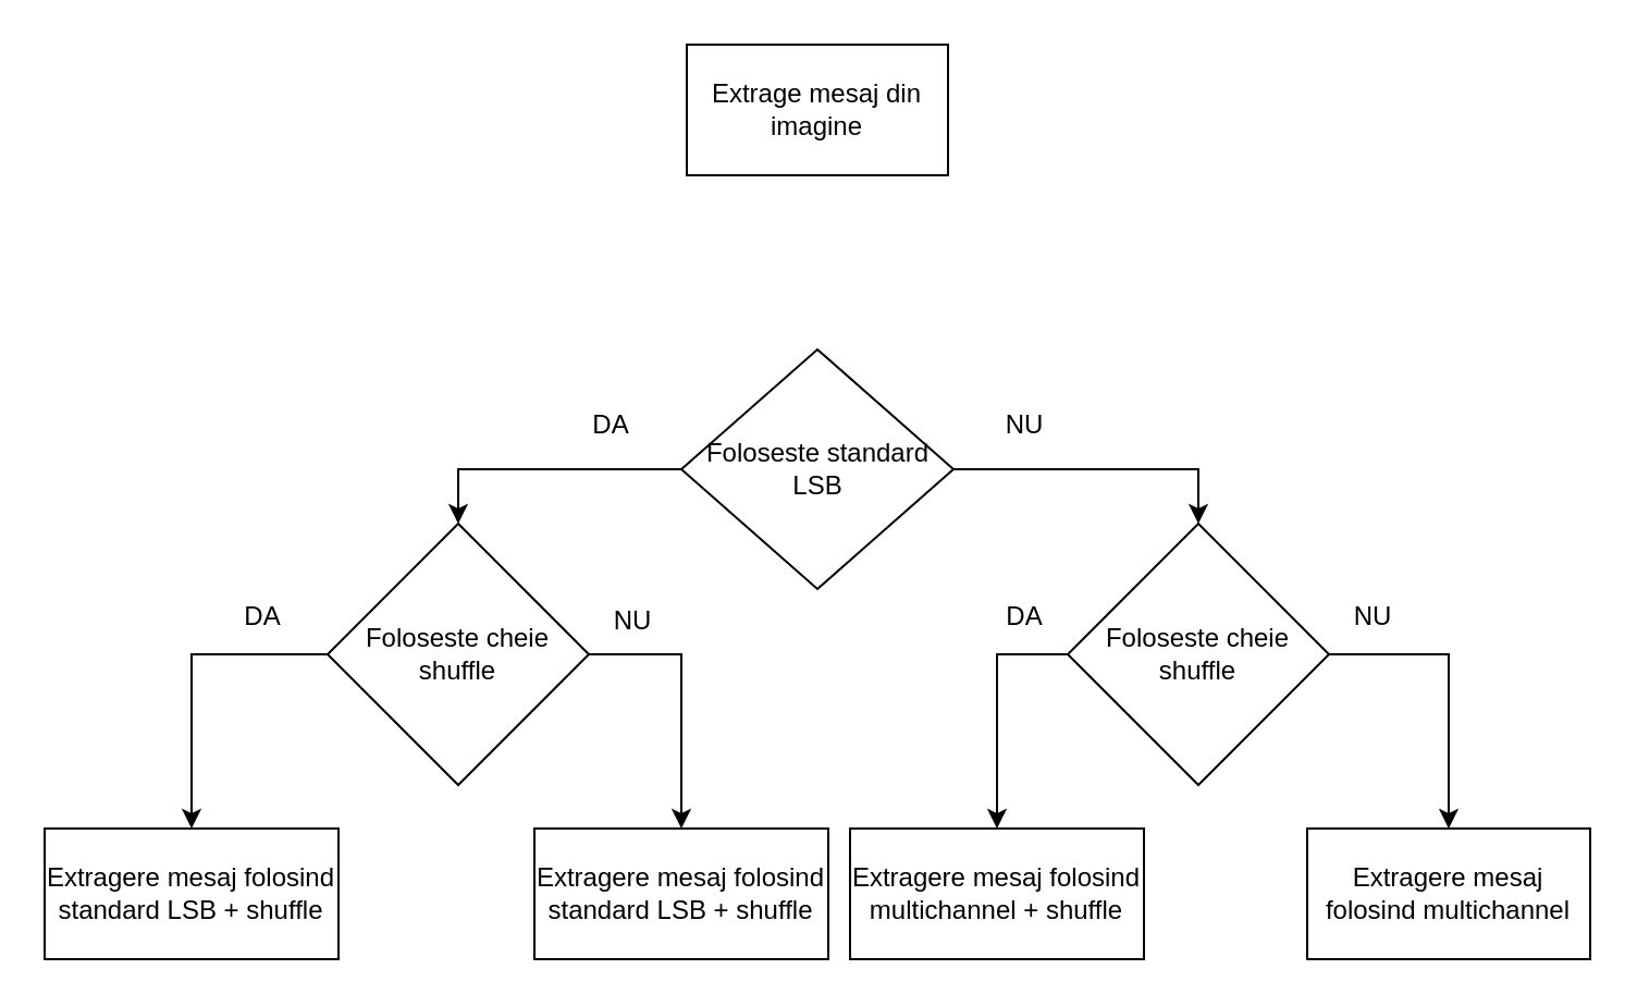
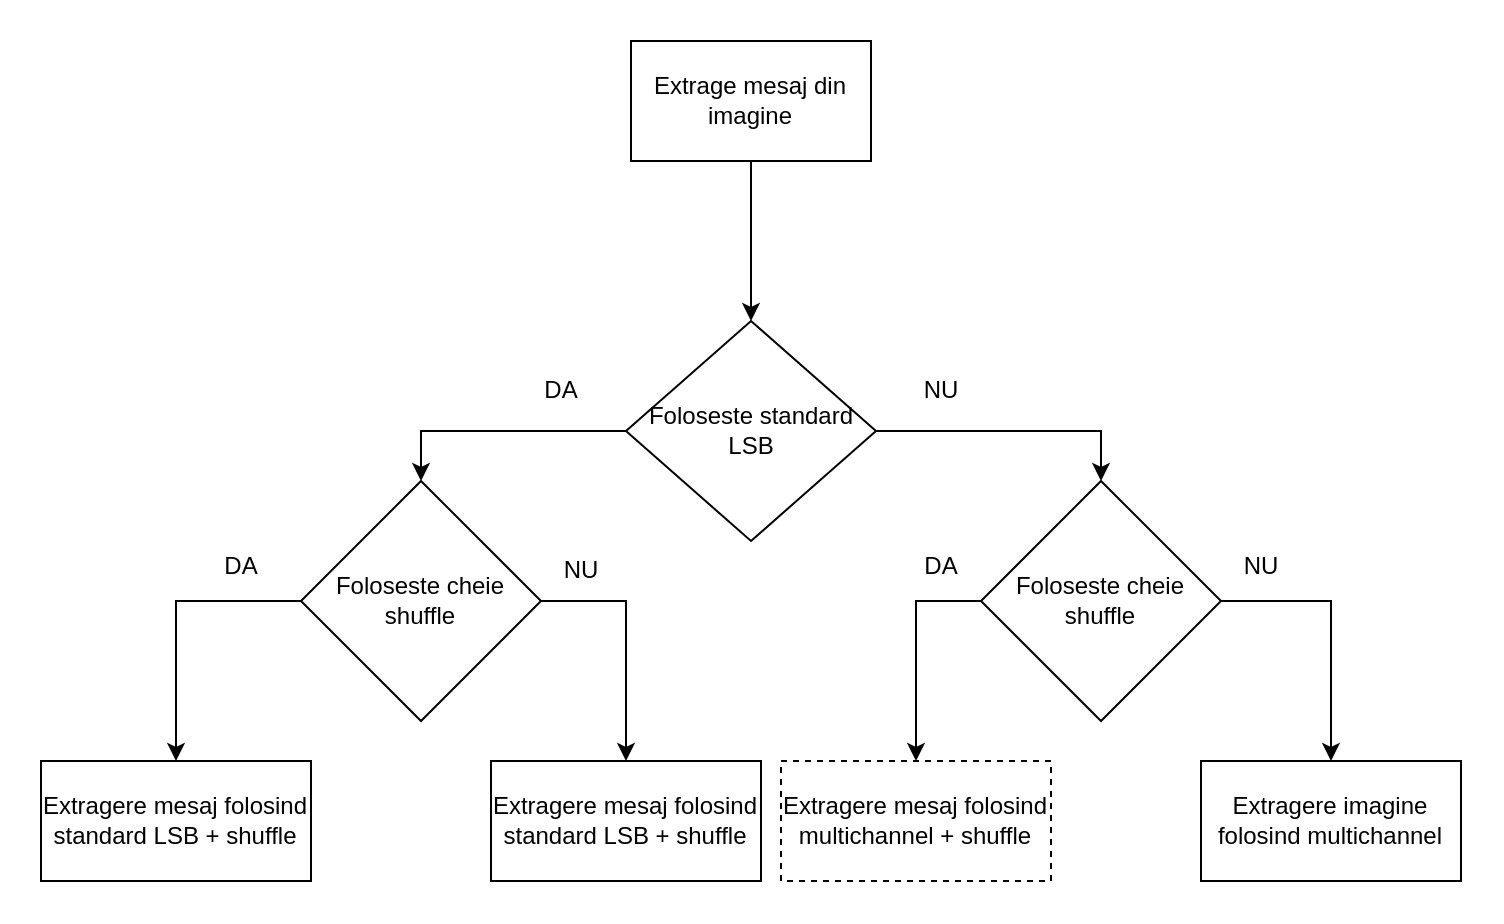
+ <mxCell id="2" style="edgeStyle=orthogonalEdgeStyle;rounded=0;orthogonalLoop=1;jettySize=auto;html=1;exitX=0.5;exitY=1;exitDx=0;exitDy=0;entryX=0.5;entryY=0;entryDx=0;entryDy=0;strokeColor=light-dark(#000000,#3333FF);" edge="1" parent="1" source="3" target="6"><mxGeometry relative="1" as="geometry" /></mxCell>
- <mxCell id="13" value="Extragere mesaj folosind multichannel + shuffle" style="rounded=0;whiteSpace=wrap;html=1;" vertex="1" parent="1"><mxGeometry x="390" y="380" width="135" height="60" as="geometry" /></mxCell>
+ <mxCell id="13" value="Extragere mesaj folosind multichannel + shuffle" style="rounded=0;whiteSpace=wrap;html=1;dashed=1;" vertex="1" parent="1"><mxGeometry x="390" y="380" width="135" height="60" as="geometry" /></mxCell>
- <mxCell id="12" value="Extragere mesaj folosind multichannel" style="rounded=0;whiteSpace=wrap;html=1;" vertex="1" parent="1"><mxGeometry x="600" y="380" width="130" height="60" as="geometry" /></mxCell>
+ <mxCell id="12" value="Extragere imagine folosind multichannel" style="rounded=0;whiteSpace=wrap;html=1;" vertex="1" parent="1"><mxGeometry x="600" y="380" width="130" height="60" as="geometry" /></mxCell>
